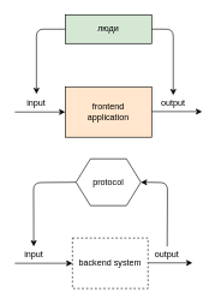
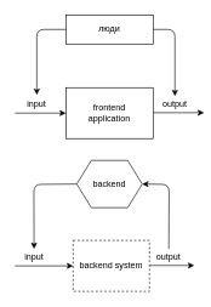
- <mxCell id="2" value="люди" style="rounded=0;whiteSpace=wrap;html=1;fillColor=#d5e8d4;" parent="1" vertex="1"><mxGeometry x="90" y="20" width="120" height="40" as="geometry" /></mxCell>
+ <mxCell id="2" value="люди" style="rounded=0;whiteSpace=wrap;html=1;" parent="1" vertex="1"><mxGeometry x="90" y="20" width="120" height="40" as="geometry" /></mxCell>
- <mxCell id="6" value="frontend&lt;br&gt;application" style="rounded=0;whiteSpace=wrap;html=1;fillColor=#ffe6cc;" parent="5" vertex="1"><mxGeometry x="70.0" width="120" height="70" as="geometry" /></mxCell>
+ <mxCell id="6" value="frontend&lt;br&gt;application" style="rounded=0;whiteSpace=wrap;html=1;" parent="5" vertex="1"><mxGeometry x="70.0" width="120" height="70" as="geometry" /></mxCell>
- <mxCell id="18" value="protocol" style="shape=hexagon;perimeter=hexagonPerimeter2;whiteSpace=wrap;html=1;fixedSize=1;" vertex="1" parent="1"><mxGeometry x="105" y="220" width="90" height="65" as="geometry" /></mxCell>
+ <mxCell id="18" value="backend" style="shape=hexagon;perimeter=hexagonPerimeter2;whiteSpace=wrap;html=1;fixedSize=1;" vertex="1" parent="1"><mxGeometry x="105" y="220" width="90" height="65" as="geometry" /></mxCell>
